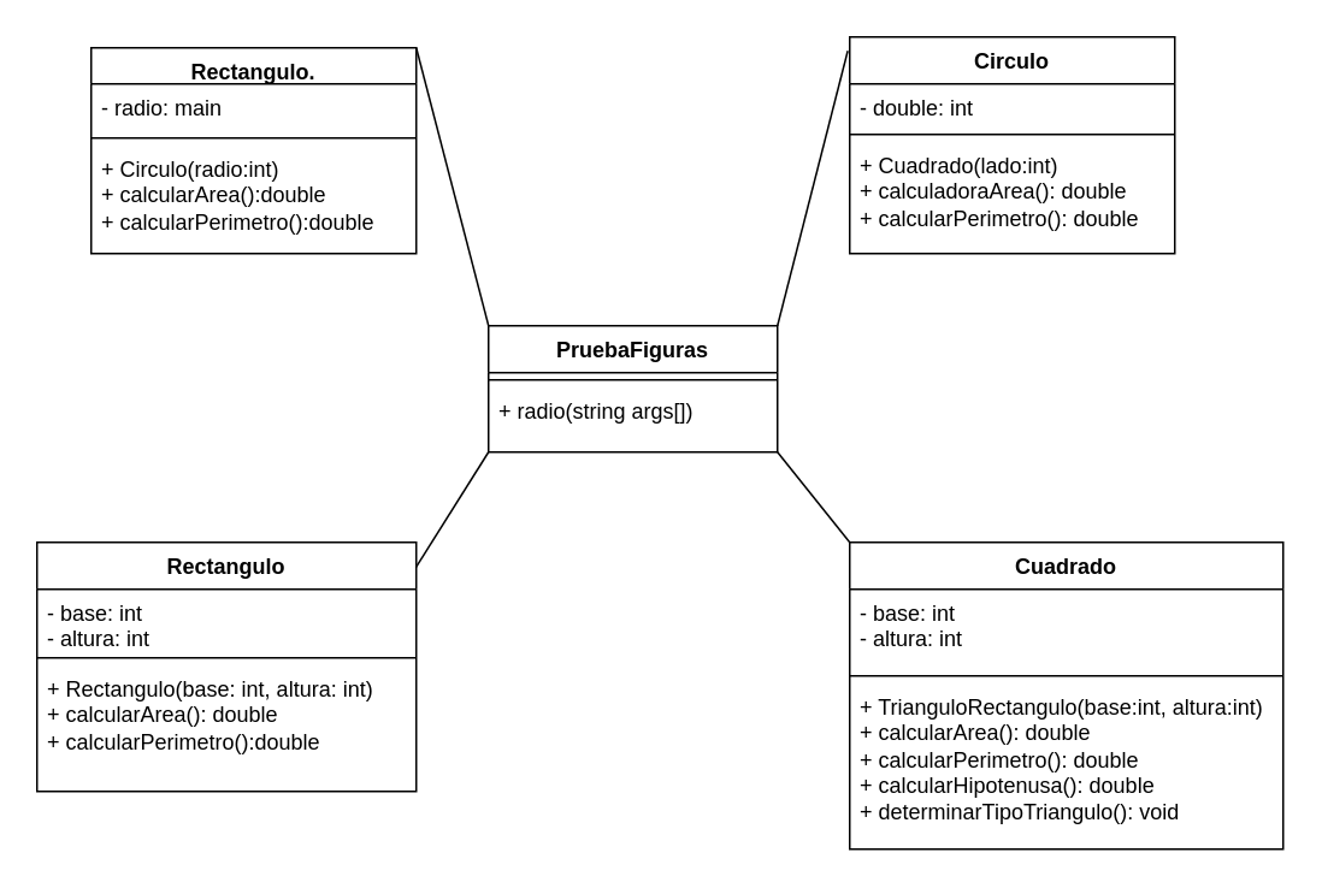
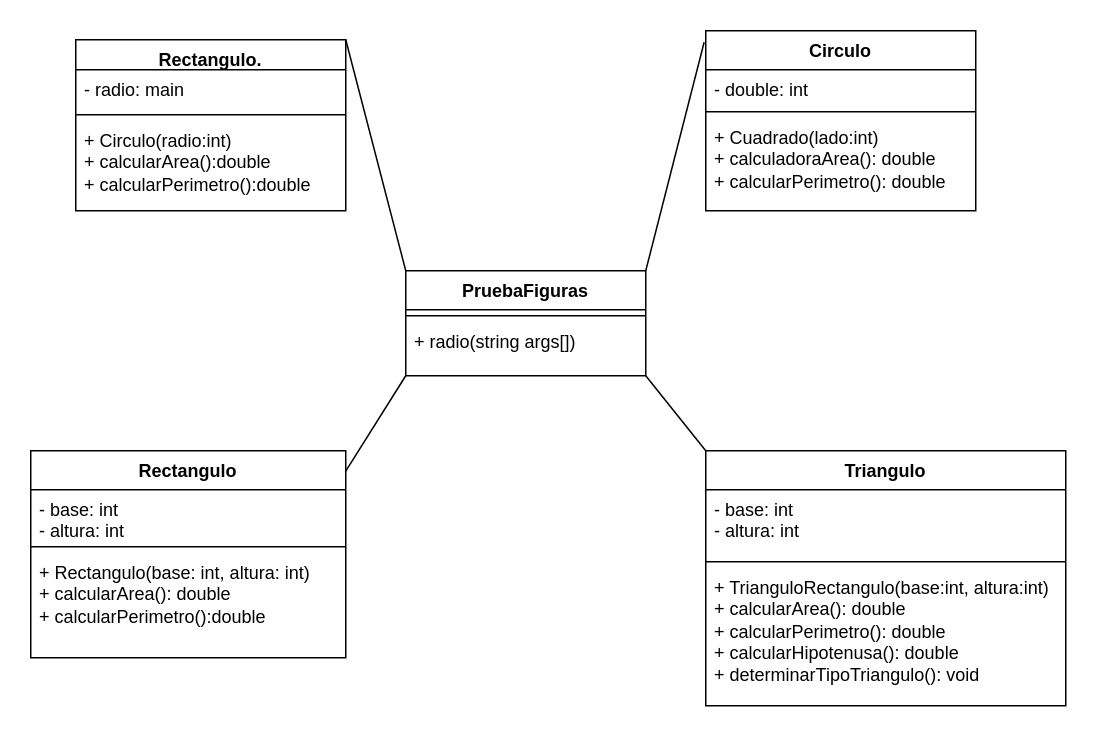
- <mxCell id="14" value="Cuadrado" style="swimlane;fontStyle=1;align=center;verticalAlign=top;childLayout=stackLayout;horizontal=1;startSize=26;horizontalStack=0;resizeParent=1;resizeParentMax=0;resizeLast=0;collapsible=1;marginBottom=0;whiteSpace=wrap;html=1;" vertex="1" parent="1"><mxGeometry x="470" y="300" width="240" height="170" as="geometry" /></mxCell>
+ <mxCell id="14" value="Triangulo" style="swimlane;fontStyle=1;align=center;verticalAlign=top;childLayout=stackLayout;horizontal=1;startSize=26;horizontalStack=0;resizeParent=1;resizeParentMax=0;resizeLast=0;collapsible=1;marginBottom=0;whiteSpace=wrap;html=1;" vertex="1" parent="1"><mxGeometry x="470" y="300" width="240" height="170" as="geometry" /></mxCell>
